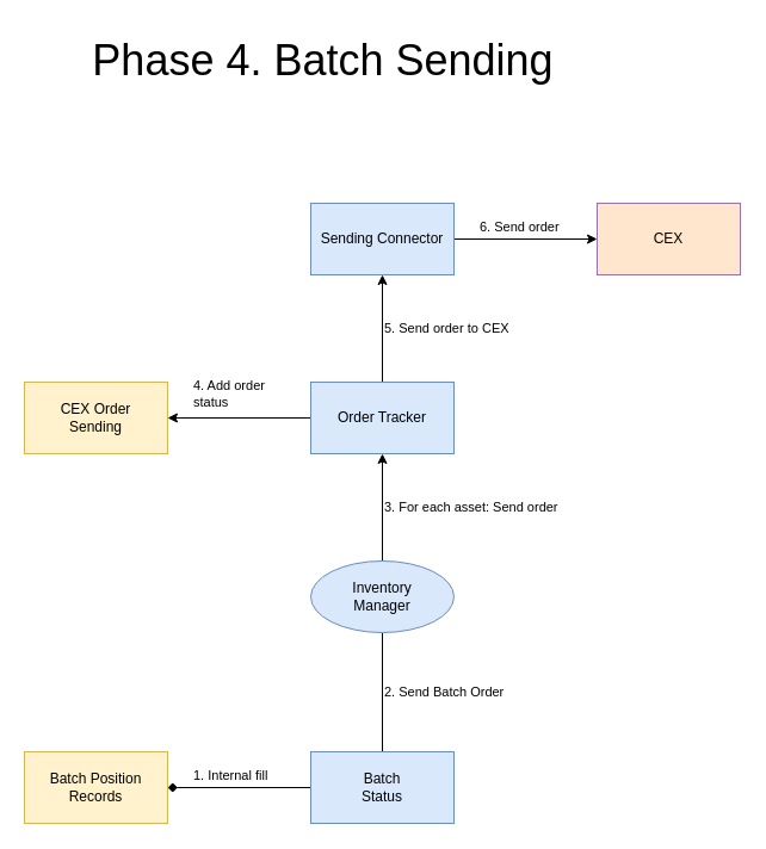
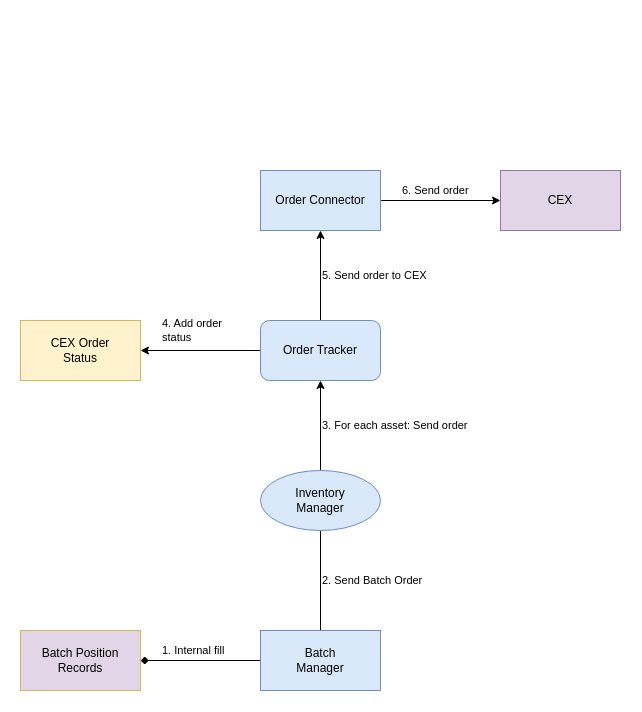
- <mxCell id="2" value="&lt;font style=&quot;font-size: 36px;&quot;&gt;Phase 4. Batch Sending&lt;/font&gt;" style="text;html=1;align=center;verticalAlign=middle;resizable=0;points=[];autosize=1;strokeColor=none;fillColor=none;" vertex="1" parent="1"><mxGeometry x="65" y="20" width="410" height="60" as="geometry" /></mxCell>
- <mxCell id="13" value="Sending Connector" style="rounded=0;whiteSpace=wrap;html=1;fillColor=#dae8fc;strokeColor=#6c8ebf;" vertex="1" parent="1"><mxGeometry x="260" y="170" width="120" height="60" as="geometry" /></mxCell>
+ <mxCell id="13" value="Order Connector" style="rounded=0;whiteSpace=wrap;html=1;fillColor=#dae8fc;strokeColor=#6c8ebf;" vertex="1" parent="1"><mxGeometry x="260" y="170" width="120" height="60" as="geometry" /></mxCell>
- <mxCell id="14" value="CEX" style="rounded=0;whiteSpace=wrap;html=1;fillColor=#ffe6cc;strokeColor=#9673a6;" vertex="1" parent="1"><mxGeometry x="500" y="170" width="120" height="60" as="geometry" /></mxCell>
+ <mxCell id="14" value="CEX" style="rounded=0;whiteSpace=wrap;html=1;fillColor=#e1d5e7;strokeColor=#9673a6;" vertex="1" parent="1"><mxGeometry x="500" y="170" width="120" height="60" as="geometry" /></mxCell>
- <mxCell id="11" value="CEX Order&lt;div&gt;Sending&lt;/div&gt;" style="rounded=0;whiteSpace=wrap;html=1;fillColor=#fff2cc;strokeColor=#d6b656;" vertex="1" parent="1"><mxGeometry x="20" y="320" width="120" height="60" as="geometry" /></mxCell>
+ <mxCell id="11" value="CEX Order&lt;div&gt;Status&lt;/div&gt;" style="rounded=0;whiteSpace=wrap;html=1;fillColor=#fff2cc;strokeColor=#d6b656;" vertex="1" parent="1"><mxGeometry x="20" y="320" width="120" height="60" as="geometry" /></mxCell>
- <mxCell id="10" value="Order Tracker" style="rounded=0;whiteSpace=wrap;html=1;fillColor=#dae8fc;strokeColor=#6c8ebf;" vertex="1" parent="1"><mxGeometry x="260" y="320" width="120" height="60" as="geometry" /></mxCell>
+ <mxCell id="10" value="Order Tracker" style="whiteSpace=wrap;html=1;fillColor=#dae8fc;strokeColor=#6c8ebf;rounded=1;" vertex="1" parent="1"><mxGeometry x="260" y="320" width="120" height="60" as="geometry" /></mxCell>
- <mxCell id="15" value="Batch&amp;nbsp;&lt;span style=&quot;background-color: initial;&quot;&gt;Position&lt;/span&gt;&lt;div&gt;Records&lt;/div&gt;" style="rounded=0;whiteSpace=wrap;html=1;fillColor=#fff2cc;strokeColor=#d6b656;" vertex="1" parent="1"><mxGeometry x="20" y="630" width="120" height="60" as="geometry" /></mxCell>
+ <mxCell id="15" value="Batch&amp;nbsp;&lt;span style=&quot;background-color: initial;&quot;&gt;Position&lt;/span&gt;&lt;div&gt;Records&lt;/div&gt;" style="rounded=0;whiteSpace=wrap;html=1;fillColor=#e1d5e7;strokeColor=#d6b656;" vertex="1" parent="1"><mxGeometry x="20" y="630" width="120" height="60" as="geometry" /></mxCell>
- <mxCell id="5" value="Batch&lt;div&gt;Status&lt;/div&gt;" style="rounded=0;whiteSpace=wrap;html=1;fillColor=#dae8fc;strokeColor=#6c8ebf;" vertex="1" parent="1"><mxGeometry x="260" y="630" width="120" height="60" as="geometry" /></mxCell>
+ <mxCell id="5" value="Batch&lt;div&gt;Manager&lt;/div&gt;" style="rounded=0;whiteSpace=wrap;html=1;fillColor=#dae8fc;strokeColor=#6c8ebf;" vertex="1" parent="1"><mxGeometry x="260" y="630" width="120" height="60" as="geometry" /></mxCell>
